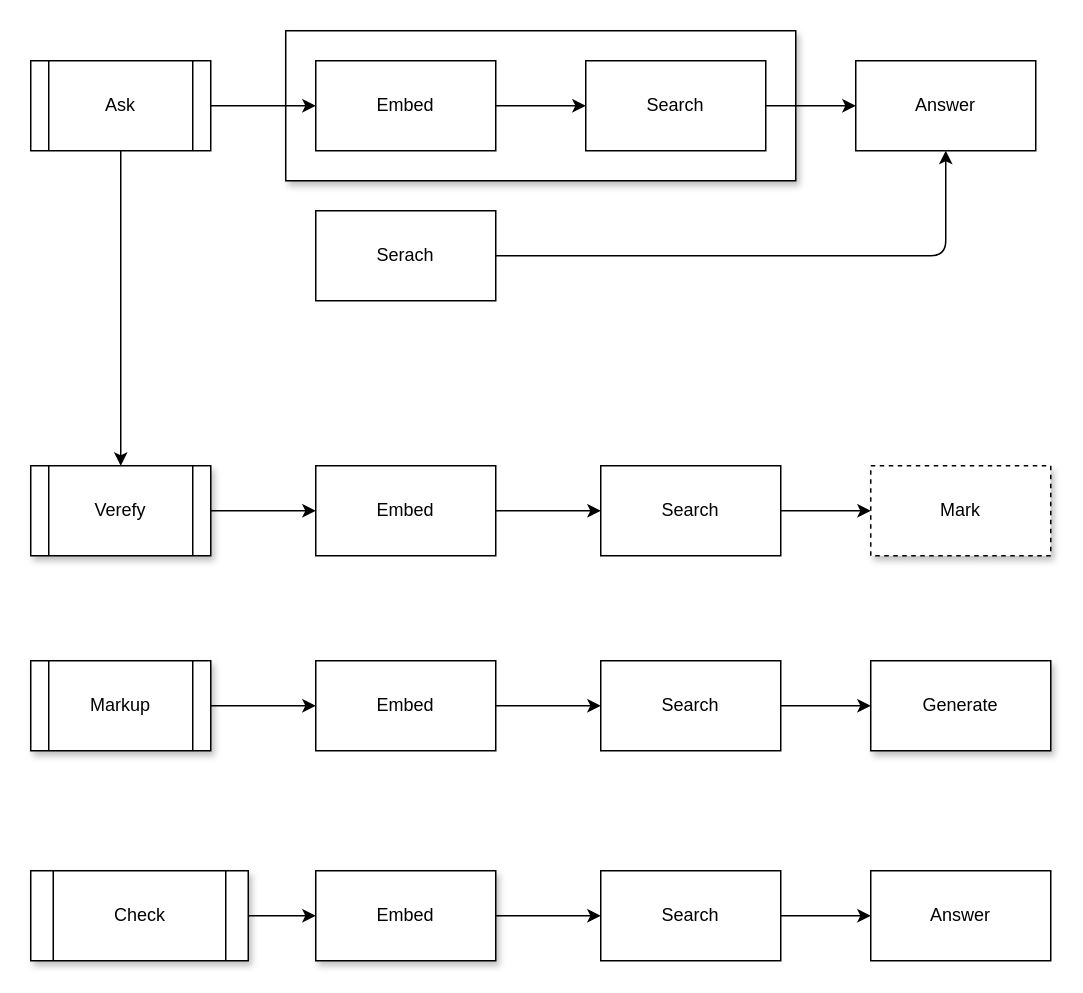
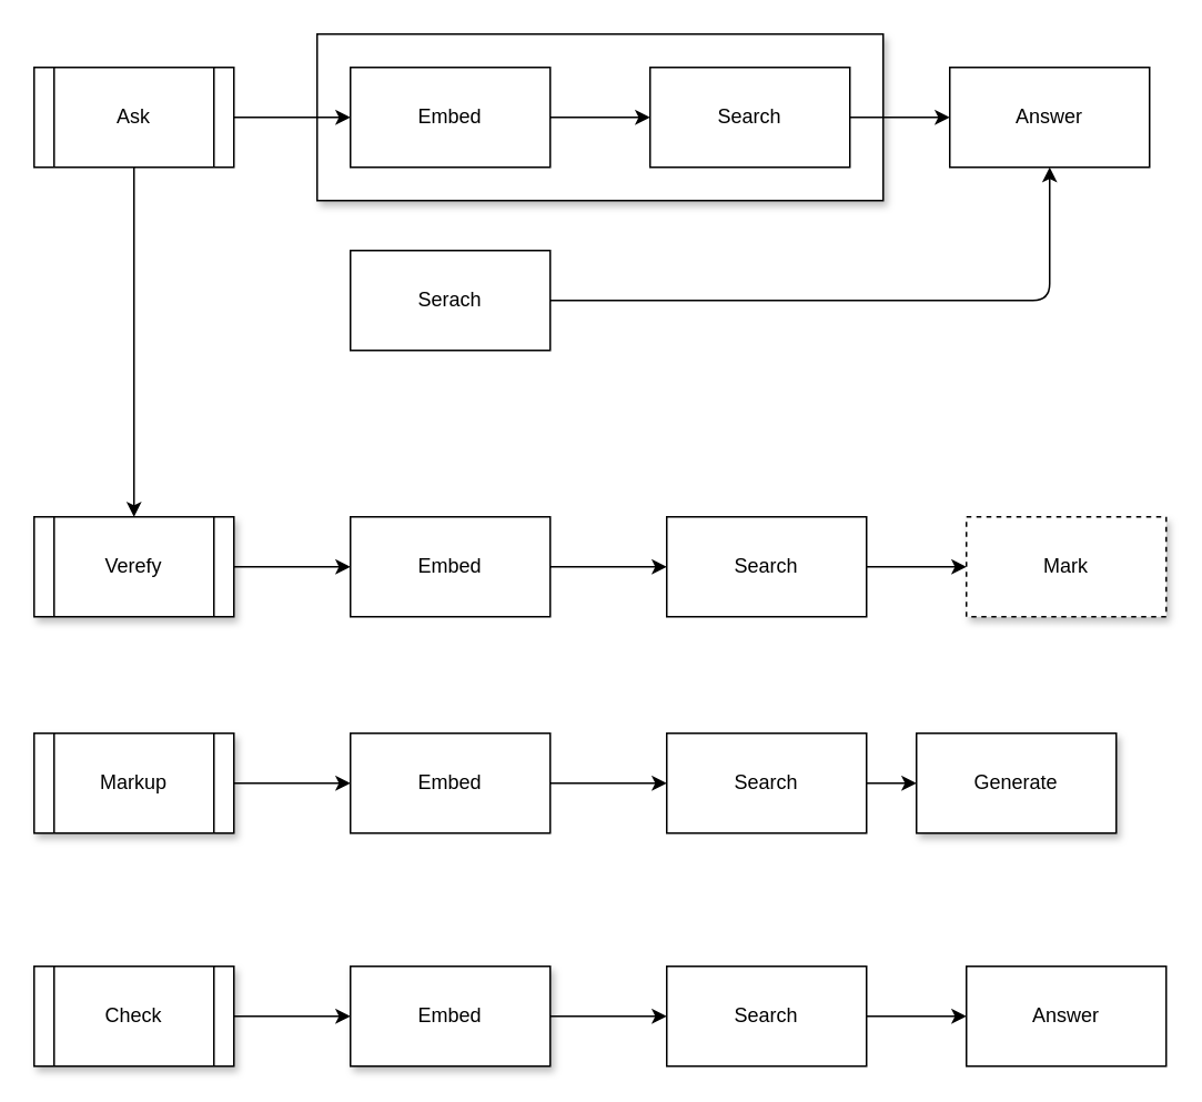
- <mxCell id="12" value="Serach" style="rounded=0;whiteSpace=wrap;html=1;" vertex="1" parent="1"><mxGeometry x="210" y="140" width="120" height="60" as="geometry" /></mxCell>
+ <mxCell id="12" value="Serach" style="rounded=0;whiteSpace=wrap;html=1;" vertex="1" parent="1"><mxGeometry x="210" y="150" width="120" height="60" as="geometry" /></mxCell>
- <mxCell id="26" value="Generate" style="rounded=0;whiteSpace=wrap;html=1;shadow=1;" vertex="1" parent="1"><mxGeometry x="580" y="440" width="120" height="60" as="geometry" /></mxCell>
+ <mxCell id="26" value="Generate" style="rounded=0;whiteSpace=wrap;html=1;shadow=1;" vertex="1" parent="1"><mxGeometry x="550" y="440" width="120" height="60" as="geometry" /></mxCell>
- <mxCell id="30" value="Check" style="shape=process;whiteSpace=wrap;html=1;backgroundOutline=1;shadow=1;" vertex="1" parent="1"><mxGeometry x="20" y="580" width="145" height="60" as="geometry" /></mxCell>
+ <mxCell id="30" value="Check" style="shape=process;whiteSpace=wrap;html=1;backgroundOutline=1;shadow=1;" vertex="1" parent="1"><mxGeometry x="20" y="580" width="120" height="60" as="geometry" /></mxCell>
